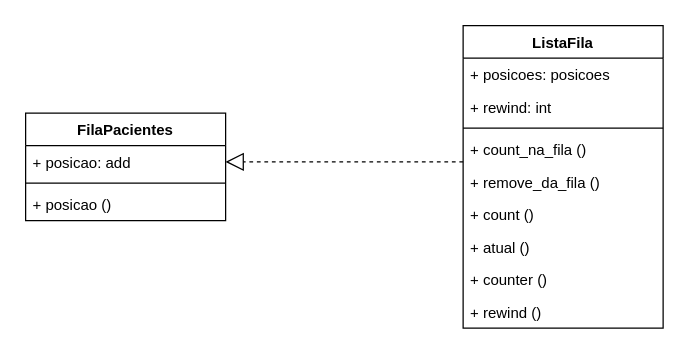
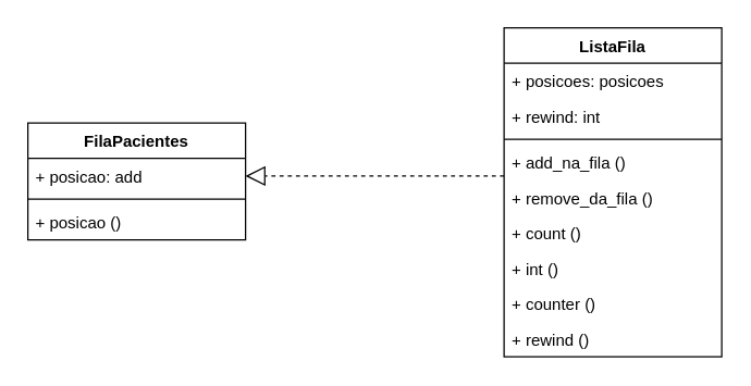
- <mxCell id="10" value="+ count_na_fila ()" style="text;strokeColor=none;fillColor=none;align=left;verticalAlign=top;spacingLeft=4;spacingRight=4;overflow=hidden;rotatable=0;points=[[0,0.5],[1,0.5]];portConstraint=eastwest;" parent="6" vertex="1"><mxGeometry y="86" width="160" height="26" as="geometry" /></mxCell>
+ <mxCell id="10" value="+ add_na_fila ()" style="text;strokeColor=none;fillColor=none;align=left;verticalAlign=top;spacingLeft=4;spacingRight=4;overflow=hidden;rotatable=0;points=[[0,0.5],[1,0.5]];portConstraint=eastwest;" parent="6" vertex="1"><mxGeometry y="86" width="160" height="26" as="geometry" /></mxCell>
- <mxCell id="13" value="+ atual ()" style="text;strokeColor=none;fillColor=none;align=left;verticalAlign=top;spacingLeft=4;spacingRight=4;overflow=hidden;rotatable=0;points=[[0,0.5],[1,0.5]];portConstraint=eastwest;" parent="6" vertex="1"><mxGeometry y="164" width="160" height="26" as="geometry" /></mxCell>
+ <mxCell id="13" value="+ int ()" style="text;strokeColor=none;fillColor=none;align=left;verticalAlign=top;spacingLeft=4;spacingRight=4;overflow=hidden;rotatable=0;points=[[0,0.5],[1,0.5]];portConstraint=eastwest;" parent="6" vertex="1"><mxGeometry y="164" width="160" height="26" as="geometry" /></mxCell>
